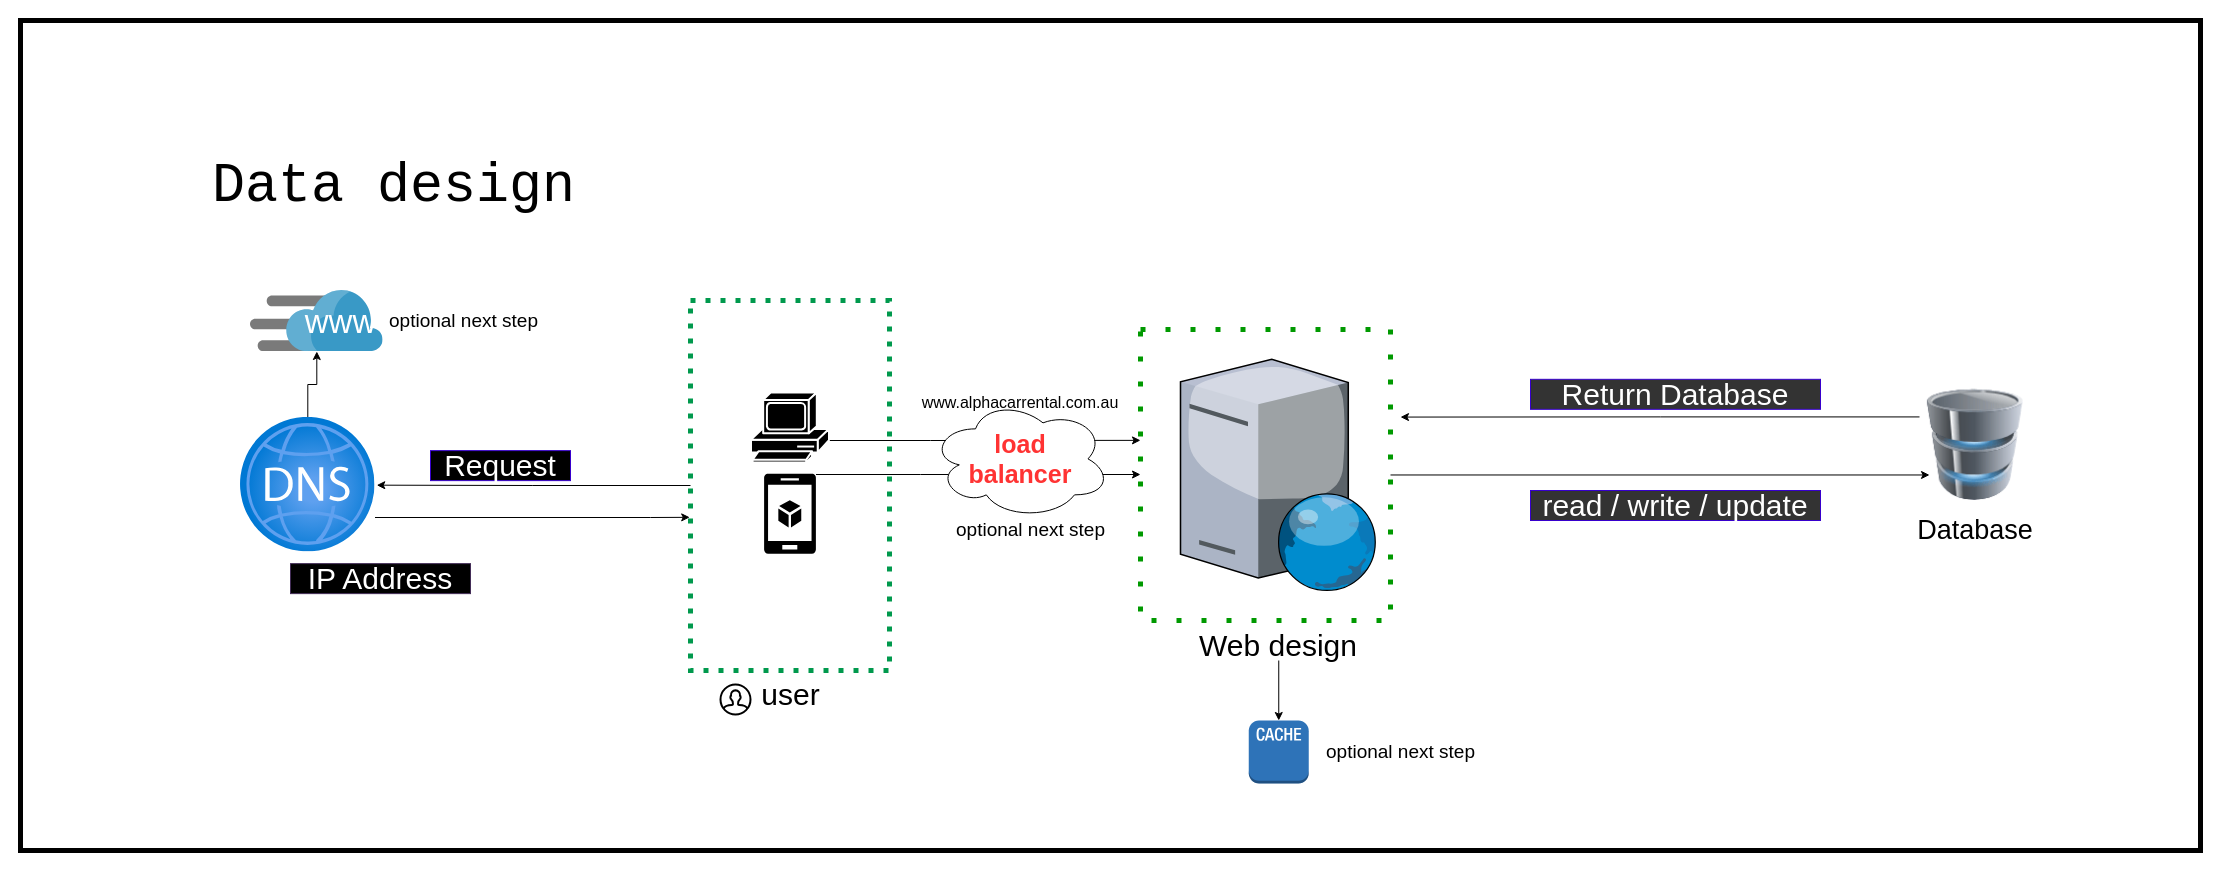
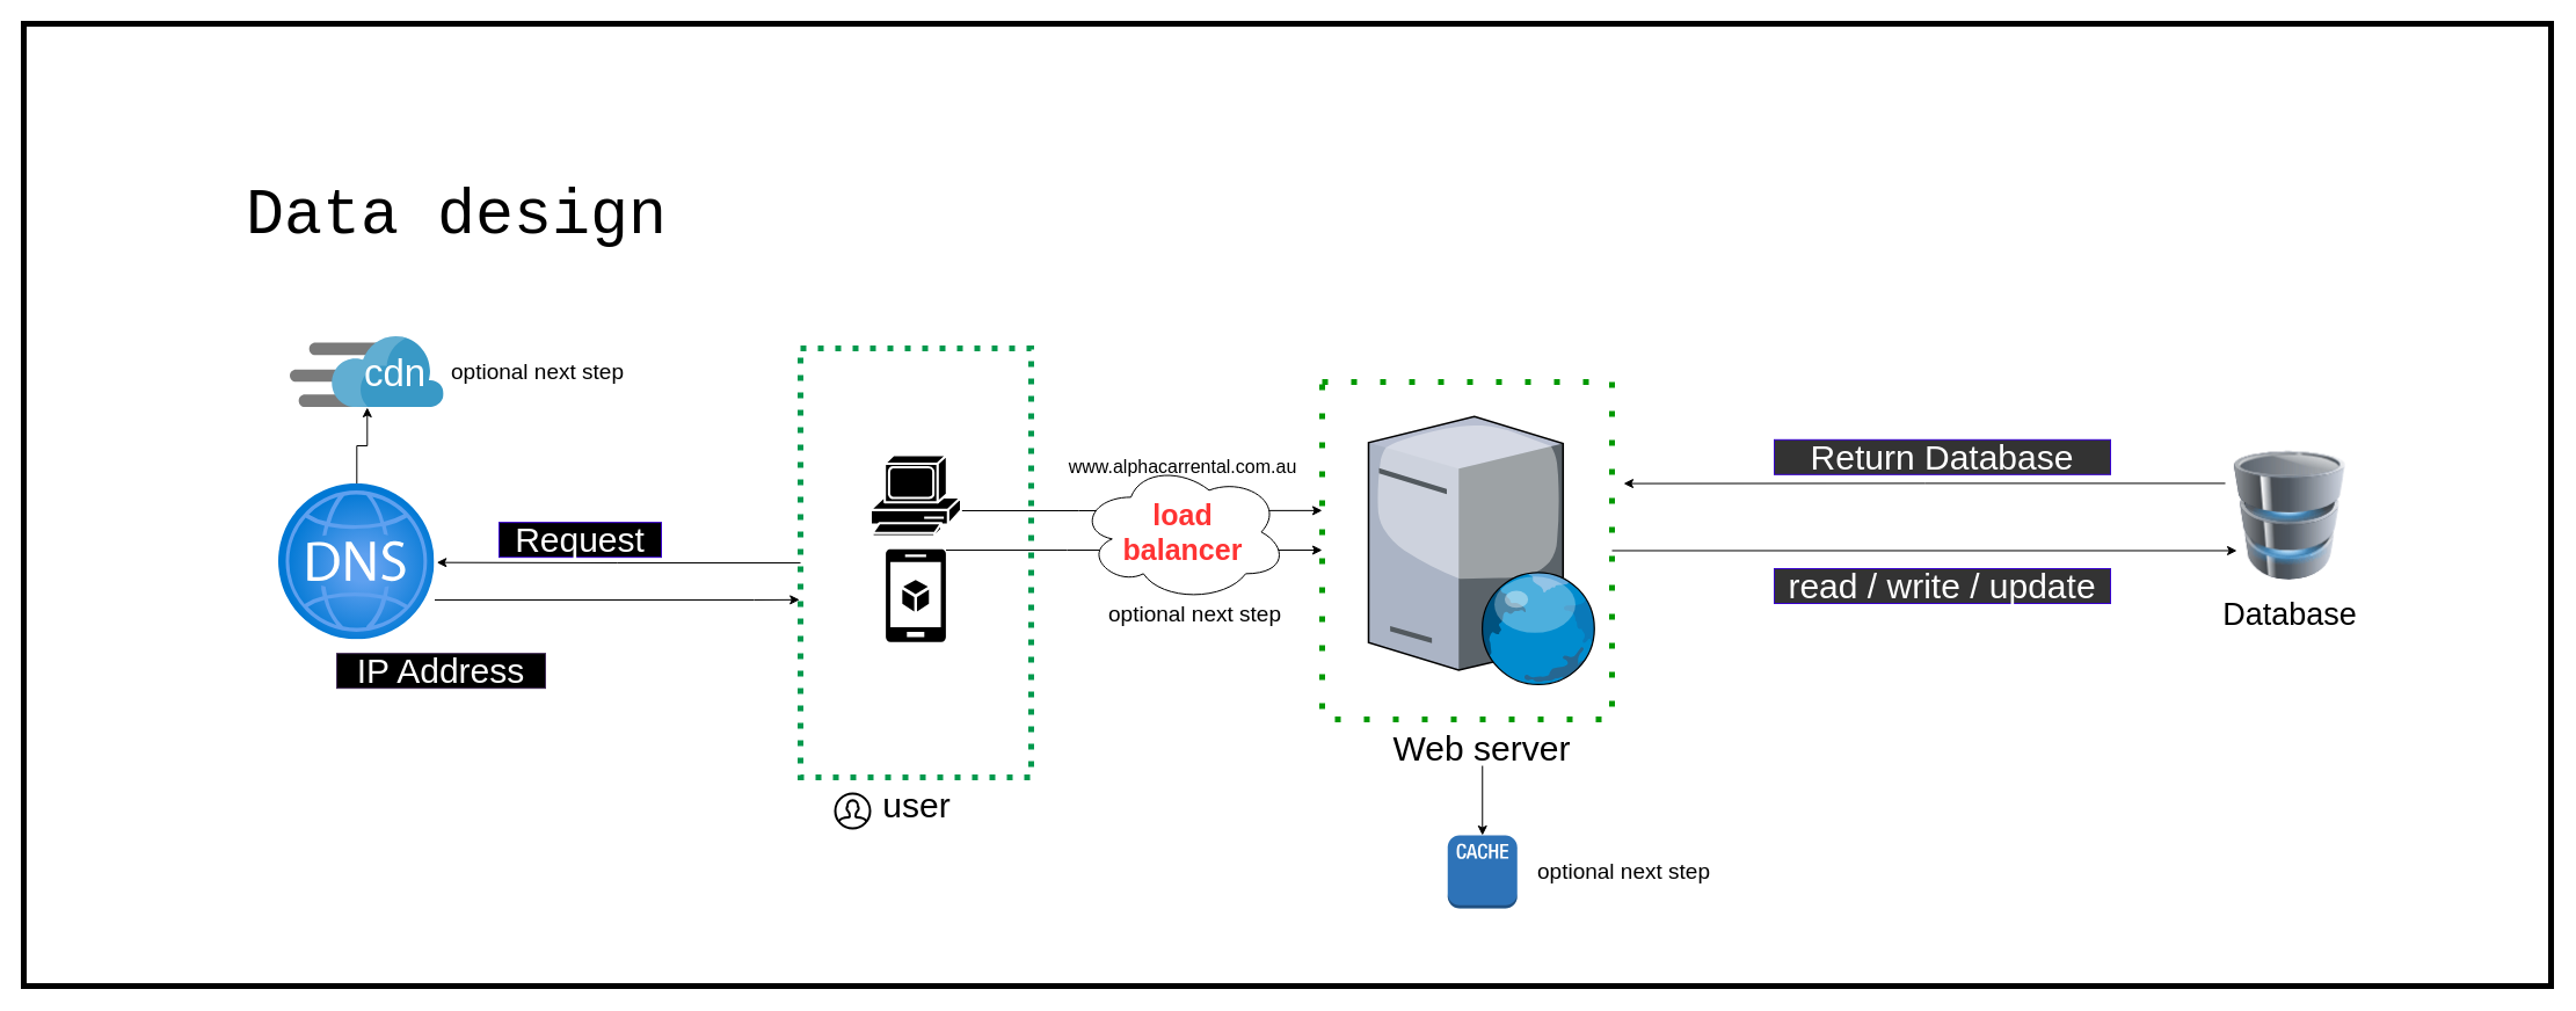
- <mxCell id="29" value="www" style="text;html=1;align=center;verticalAlign=middle;resizable=0;points=[];autosize=1;strokeColor=none;fillColor=none;fontSize=33;fontColor=#FFFFFF;" vertex="1" parent="1"><mxGeometry x="304.5" y="295.5" width="70" height="50" as="geometry" /></mxCell>
+ <mxCell id="29" value="cdn" style="text;html=1;align=center;verticalAlign=middle;resizable=0;points=[];autosize=1;strokeColor=none;fillColor=none;fontSize=33;fontColor=#FFFFFF;" vertex="1" parent="1"><mxGeometry x="304.5" y="295.5" width="70" height="50" as="geometry" /></mxCell>
- <mxCell id="18" value="&lt;font color=&quot;#000000&quot; size=&quot;1&quot; style=&quot;&quot;&gt;&lt;span style=&quot;font-size: 30px;&quot;&gt;Web design&lt;/span&gt;&lt;/font&gt;" style="text;html=1;strokeColor=none;fillColor=none;align=center;verticalAlign=middle;whiteSpace=wrap;rounded=0;fontColor=#ffffff;fontStyle=0" vertex="1" parent="1"><mxGeometry x="1133.25" y="630" width="290" height="30" as="geometry" /></mxCell>
+ <mxCell id="18" value="&lt;font color=&quot;#000000&quot; size=&quot;1&quot; style=&quot;&quot;&gt;&lt;span style=&quot;font-size: 30px;&quot;&gt;Web server&lt;/span&gt;&lt;/font&gt;" style="text;html=1;strokeColor=none;fillColor=none;align=center;verticalAlign=middle;whiteSpace=wrap;rounded=0;fontColor=#ffffff;fontStyle=0" vertex="1" parent="1"><mxGeometry x="1133.25" y="630" width="290" height="30" as="geometry" /></mxCell>
